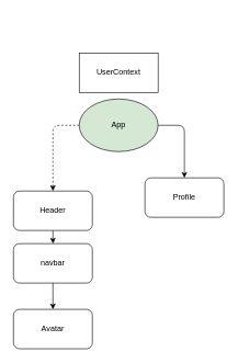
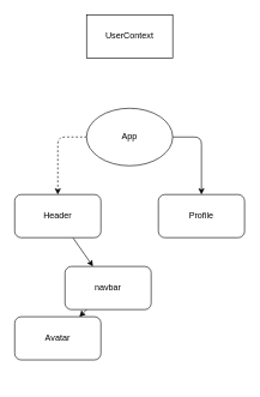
- <mxCell id="11" value="UserContext" style="whiteSpace=wrap;html=1;fillColor=none;shadow=0;glass=0;" vertex="1" parent="1"><mxGeometry x="120" y="80" width="120" height="60" as="geometry" /></mxCell>
+ <mxCell id="11" value="UserContext" style="whiteSpace=wrap;html=1;fillColor=none;shadow=0;glass=0;" vertex="1" parent="1"><mxGeometry x="120" width="120" height="60" as="geometry" y="20" /></mxCell>
- <mxCell id="10" value="App" style="ellipse;whiteSpace=wrap;html=1;fillColor=#d5e8d4;" vertex="1" parent="1"><mxGeometry x="120" y="150" width="120" height="80" as="geometry" /></mxCell>
+ <mxCell id="10" value="App" style="ellipse;whiteSpace=wrap;html=1;" vertex="1" parent="1"><mxGeometry x="120" y="150" width="120" height="80" as="geometry" /></mxCell>
- <mxCell id="3" value="Header" style="rounded=1;whiteSpace=wrap;html=1;" vertex="1" parent="1"><mxGeometry x="20" y="290" width="120" height="60" as="geometry" /></mxCell>
+ <mxCell id="3" value="Header" style="rounded=1;whiteSpace=wrap;html=1;" vertex="1" parent="1"><mxGeometry x="20" y="270" width="120" height="60" as="geometry" /></mxCell>
- <mxCell id="5" value="navbar" style="rounded=1;whiteSpace=wrap;html=1;" vertex="1" parent="1"><mxGeometry x="20" y="370" width="120" height="60" as="geometry" /></mxCell>
+ <mxCell id="5" value="navbar" style="rounded=1;whiteSpace=wrap;html=1;" vertex="1" parent="1"><mxGeometry x="90" y="370" width="120" height="60" as="geometry" /></mxCell>
- <mxCell id="6" value="Avatar" style="rounded=1;whiteSpace=wrap;html=1;" vertex="1" parent="1"><mxGeometry x="20" y="470" width="120" height="60" as="geometry" /></mxCell>
+ <mxCell id="6" value="Avatar" style="rounded=1;whiteSpace=wrap;html=1;" vertex="1" parent="1"><mxGeometry x="20" y="440" width="120" height="60" as="geometry" /></mxCell>
